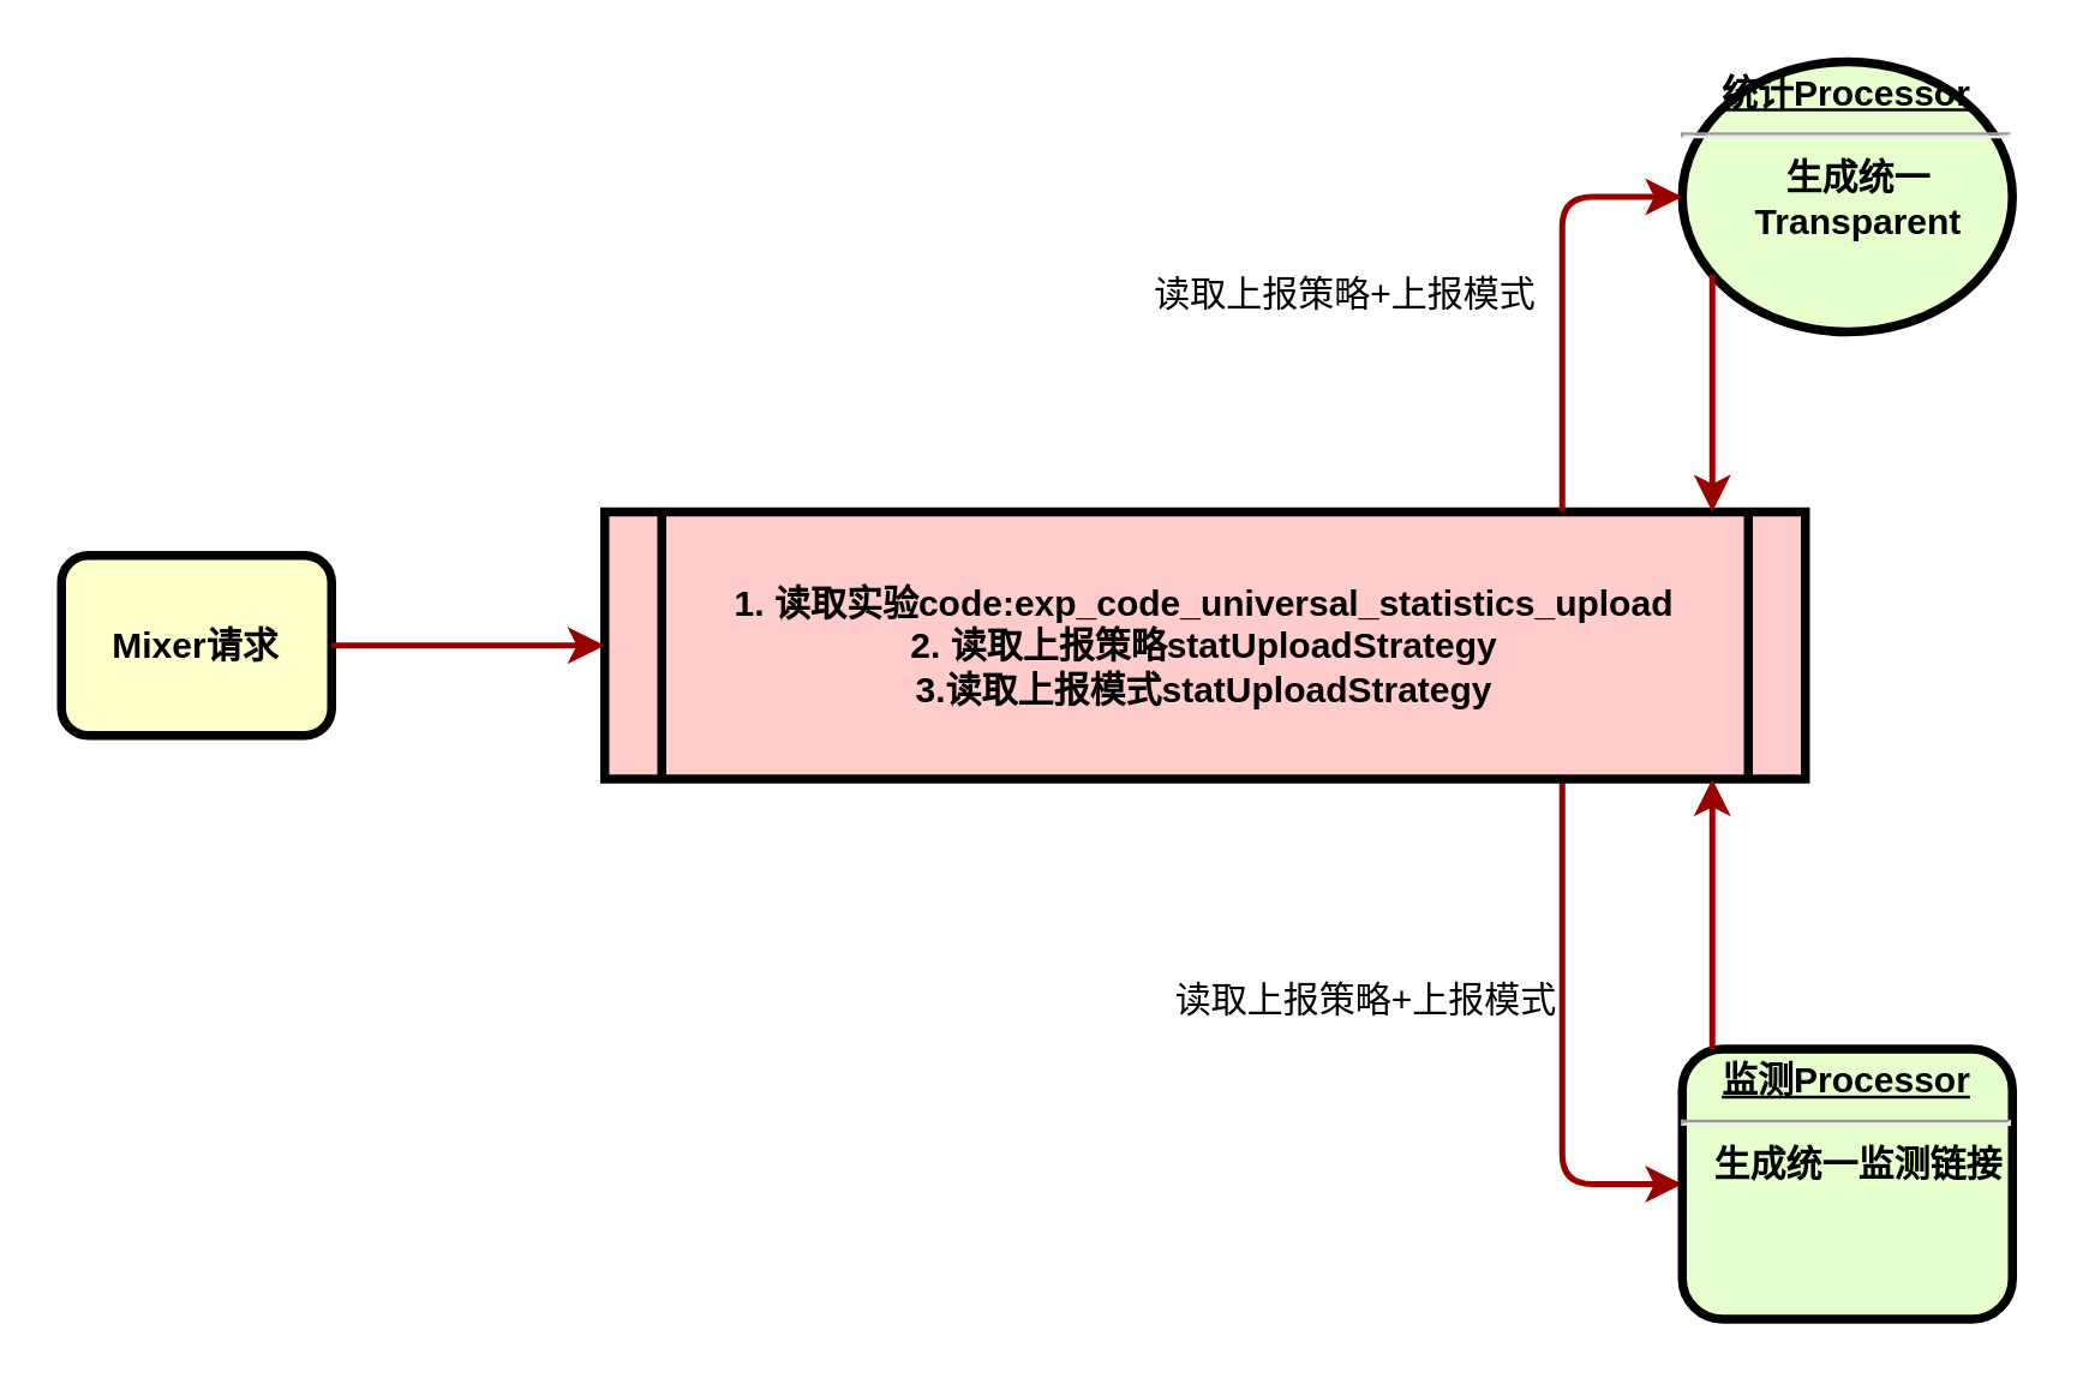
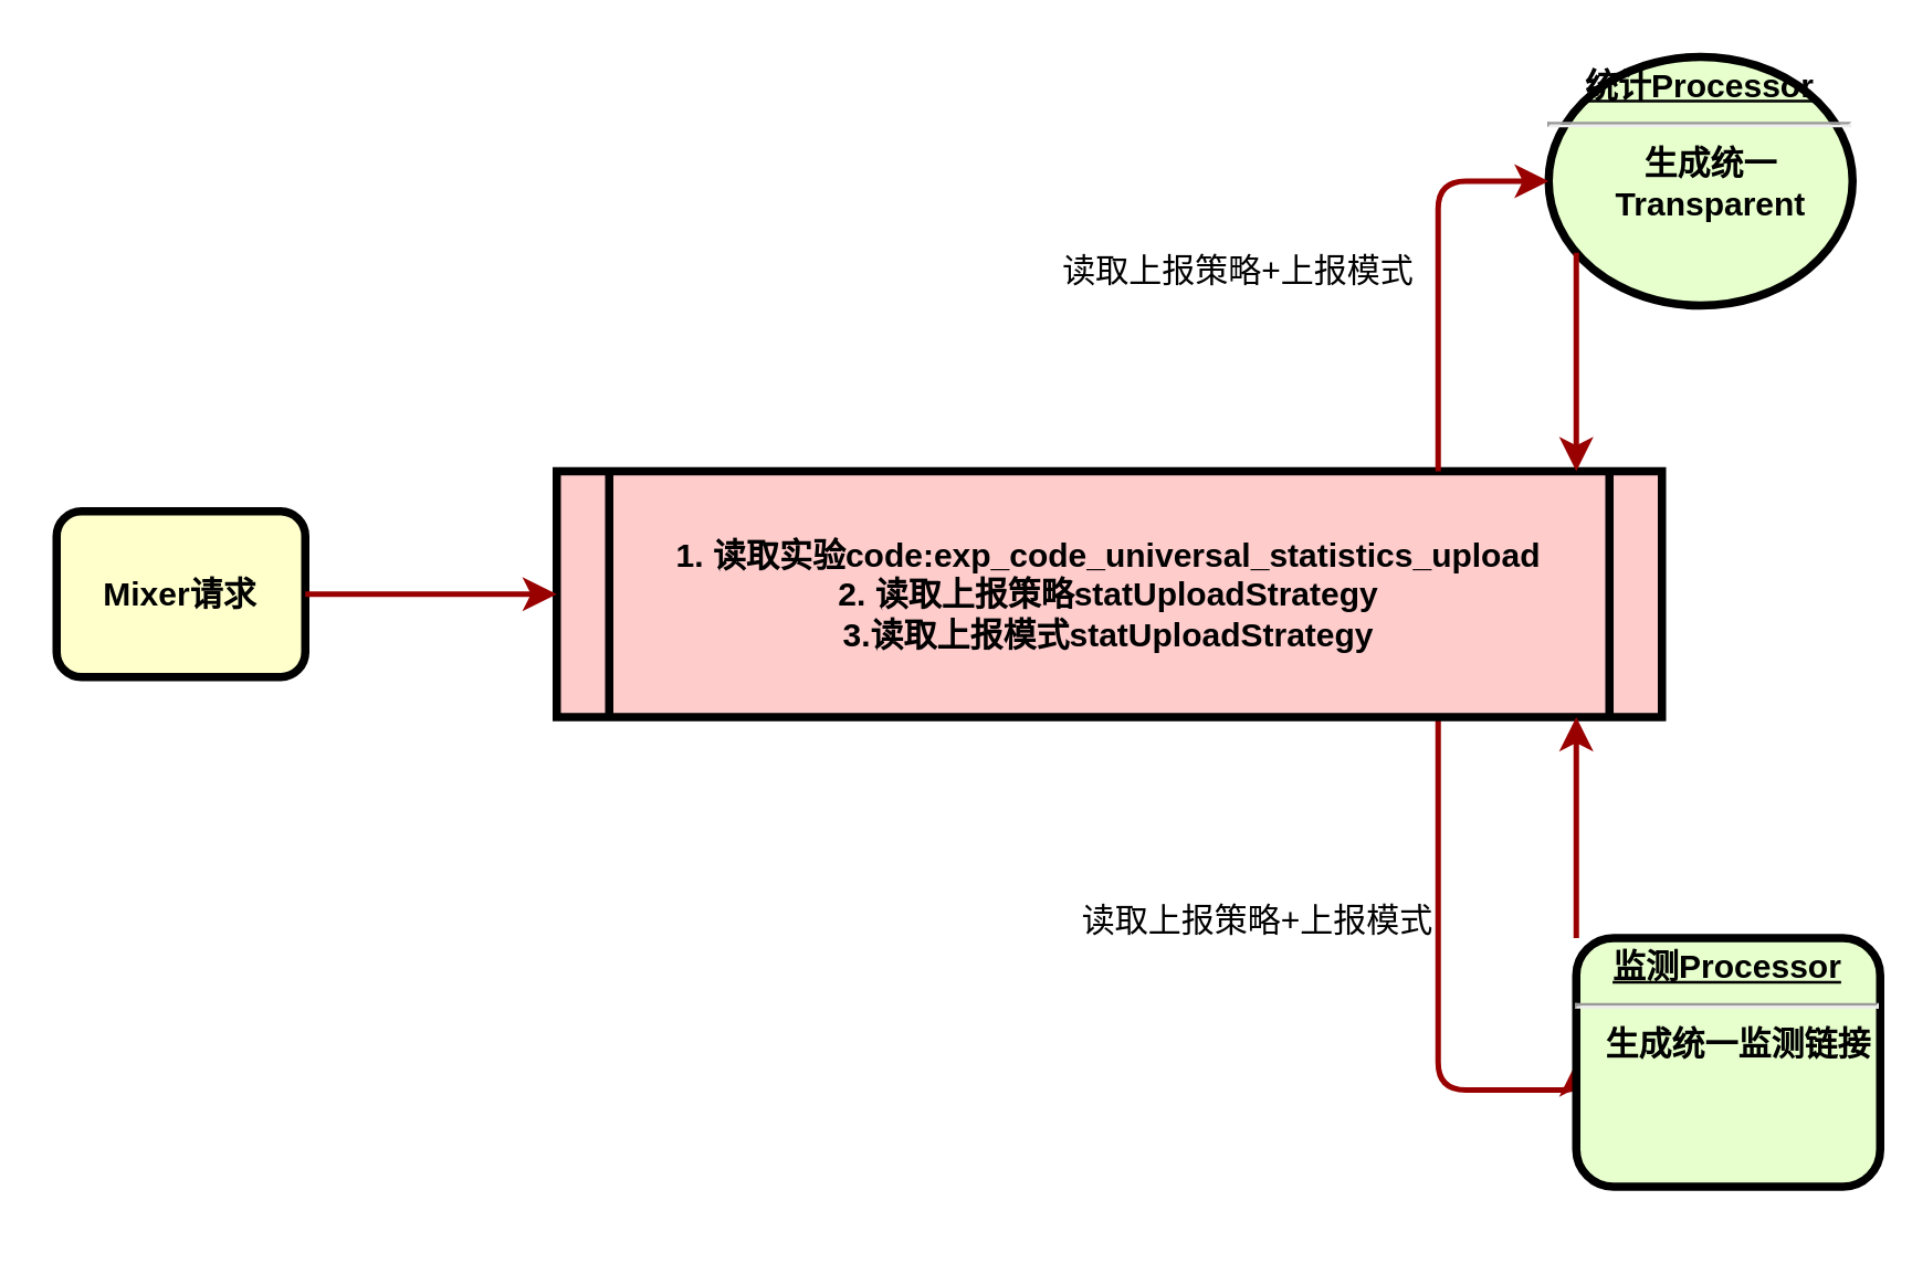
- <mxCell id="6" value="&lt;p style=&quot;margin: 0px ; margin-top: 4px ; text-align: center ; text-decoration: underline&quot;&gt;&lt;strong&gt;监测Processor&lt;/strong&gt;&lt;/p&gt;&lt;hr&gt;&lt;p style=&quot;margin: 0px ; margin-left: 8px&quot;&gt;生成统一监测链接&lt;/p&gt;" style="verticalAlign=middle;align=center;overflow=fill;fontSize=12;fontFamily=Helvetica;html=1;rounded=1;fontStyle=1;strokeWidth=3;fillColor=#E6FFCC" parent="1" vertex="1"><mxGeometry x="560" y="349" width="110" height="90" as="geometry" /></mxCell>
+ <mxCell id="6" value="&lt;p style=&quot;margin: 0px ; margin-top: 4px ; text-align: center ; text-decoration: underline&quot;&gt;&lt;strong&gt;监测Processor&lt;/strong&gt;&lt;/p&gt;&lt;hr&gt;&lt;p style=&quot;margin: 0px ; margin-left: 8px&quot;&gt;生成统一监测链接&lt;/p&gt;" style="verticalAlign=middle;align=center;overflow=fill;fontSize=12;fontFamily=Helvetica;html=1;rounded=1;fontStyle=1;strokeWidth=3;fillColor=#E6FFCC" parent="1" vertex="1"><mxGeometry x="570" y="339" width="110" height="90" as="geometry" /></mxCell>
